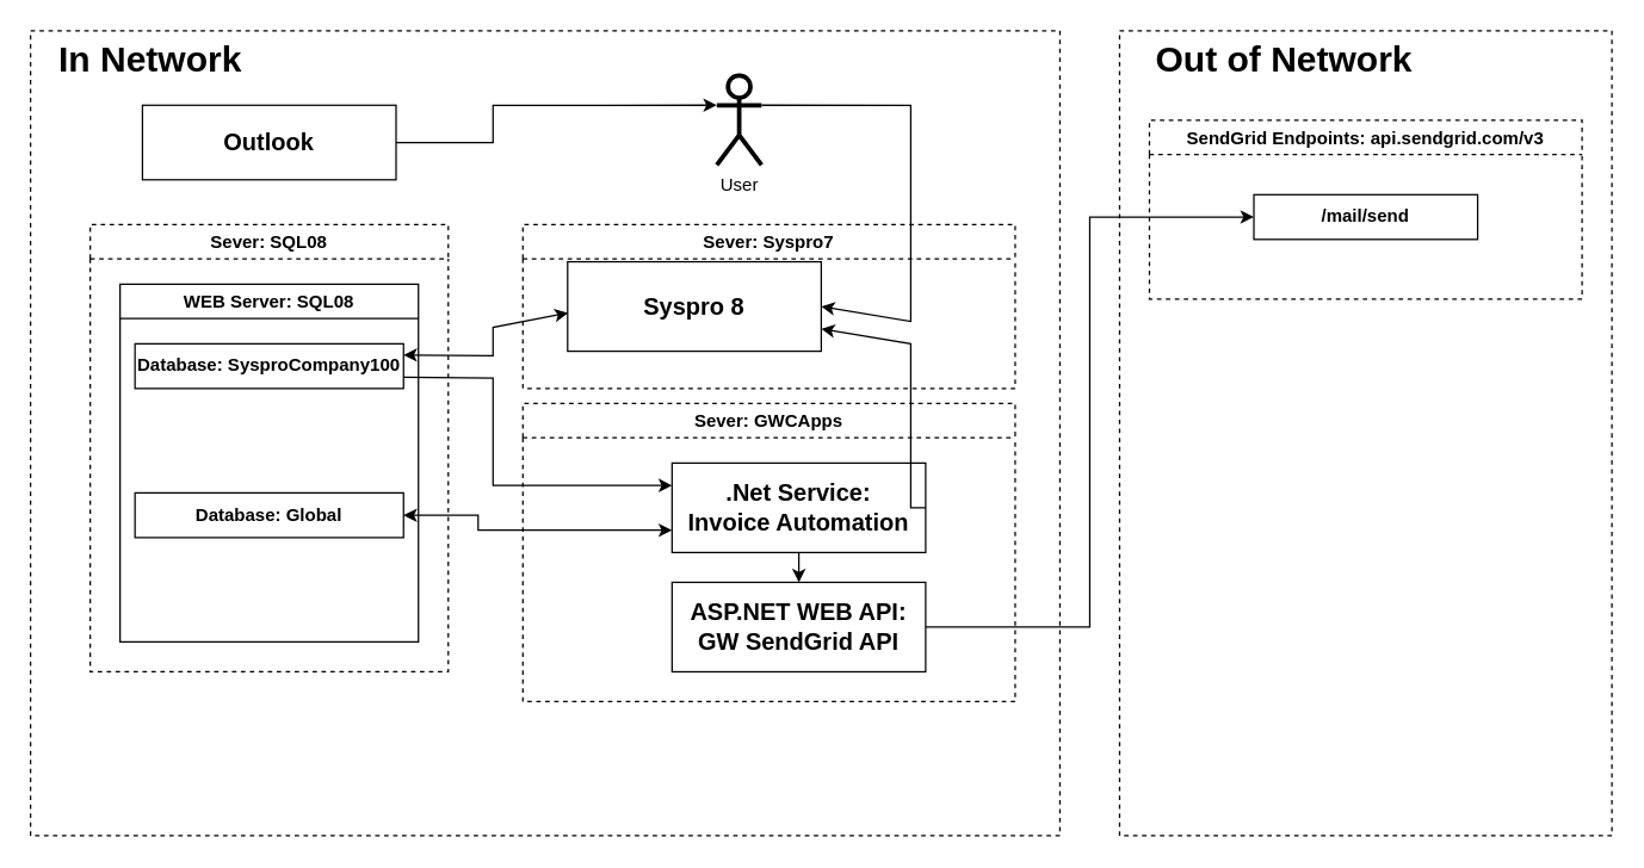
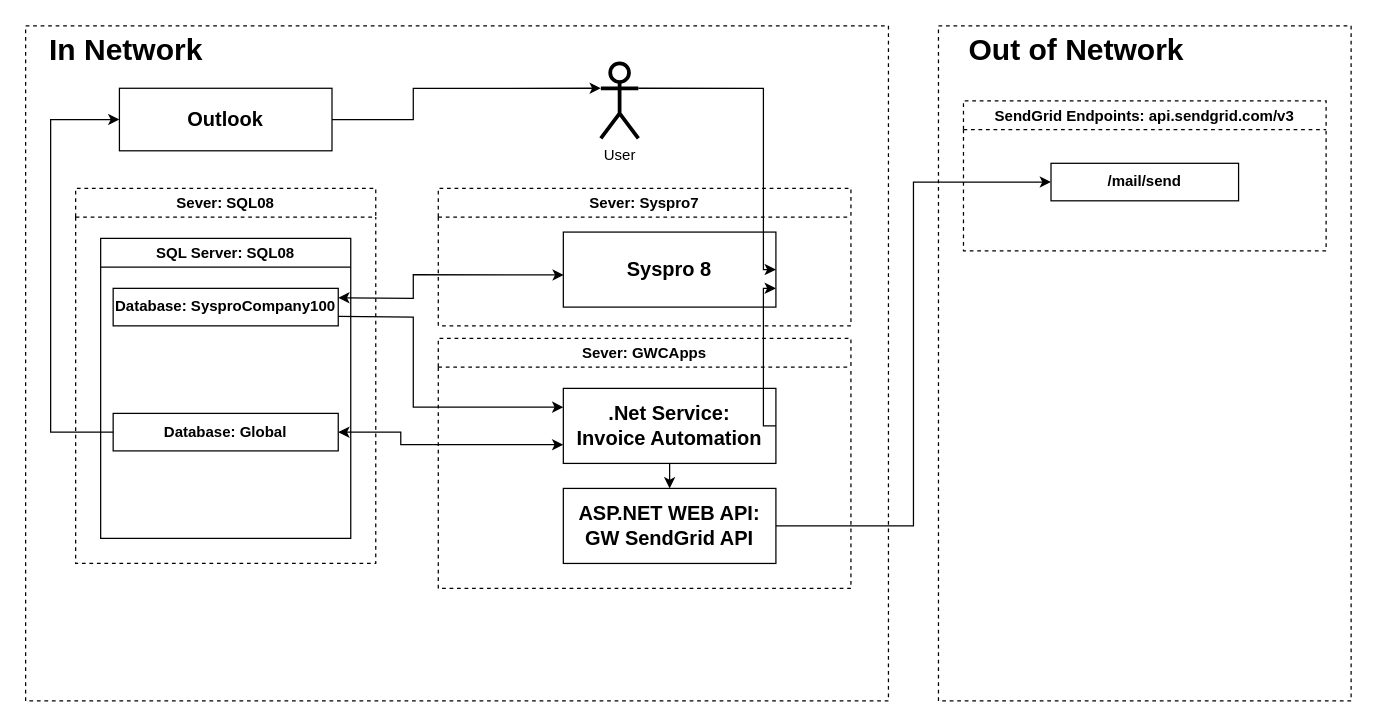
- <mxCell id="4" value="WEB Server: SQL08" style="swimlane;startSize=23;" parent="3" vertex="1"><mxGeometry x="20" y="40" width="200" height="240" as="geometry"><mxRectangle x="30" y="180" width="80" height="30" as="alternateBounds" /></mxGeometry></mxCell>
+ <mxCell id="4" value="SQL Server: SQL08" style="swimlane;startSize=23;" parent="3" vertex="1"><mxGeometry x="20" y="40" width="200" height="240" as="geometry"><mxRectangle x="30" y="180" width="80" height="30" as="alternateBounds" /></mxGeometry></mxCell>
- <mxCell id="15" value="&lt;b&gt;&lt;font style=&quot;font-size: 16px;&quot;&gt;Syspro 8&lt;/font&gt;&lt;/b&gt;" style="rounded=0;whiteSpace=wrap;html=1;" parent="14" vertex="1"><mxGeometry x="30" y="25" width="170" height="60" as="geometry" /></mxCell>
+ <mxCell id="15" value="&lt;b&gt;&lt;font style=&quot;font-size: 16px;&quot;&gt;Syspro 8&lt;/font&gt;&lt;/b&gt;" style="rounded=0;whiteSpace=wrap;html=1;" parent="14" vertex="1"><mxGeometry x="100" y="35" width="170" height="60" as="geometry" /></mxCell>
+ <mxCell id="27" style="edgeStyle=none;rounded=0;html=1;exitX=0;exitY=0.5;exitDx=0;exitDy=0;entryX=0;entryY=0.5;entryDx=0;entryDy=0;fontSize=12;startArrow=none;startFill=0;endArrow=classic;endFill=1;" edge="1" parent="1" source="6" target="26"><mxGeometry relative="1" as="geometry"><Array as="points"><mxPoint x="40" y="345" /><mxPoint x="40" y="95" /></Array></mxGeometry></mxCell>
